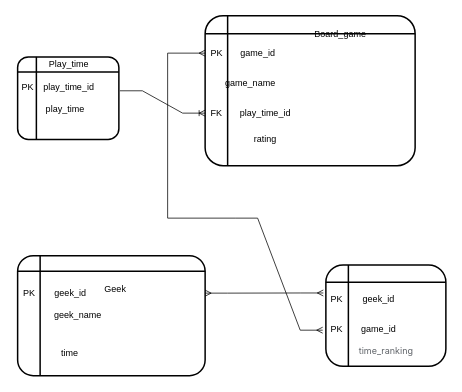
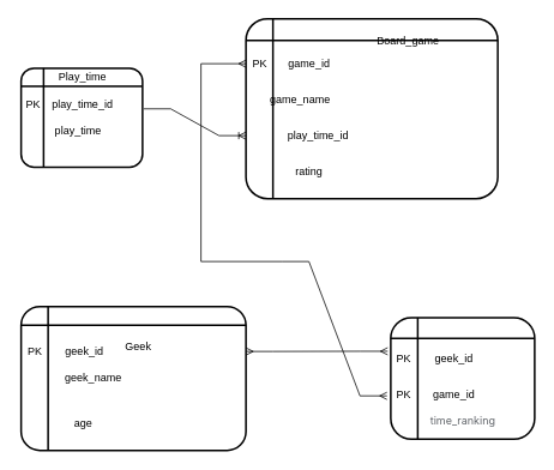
- <mxCell id="11" value="FK" style="text;html=1;align=center;verticalAlign=middle;resizable=0;points=[];autosize=1;strokeColor=none;fillColor=none;" vertex="1" parent="3"><mxGeometry y="120" width="30" height="20" as="geometry" /></mxCell>
- <mxCell id="9" value="rating" style="text;html=1;align=center;verticalAlign=middle;resizable=0;points=[];autosize=1;strokeColor=none;fillColor=none;" vertex="1" parent="3"><mxGeometry x="55" y="155" width="50" height="20" as="geometry" /></mxCell>
+ <mxCell id="9" value="rating" style="text;html=1;align=center;verticalAlign=middle;resizable=0;points=[];autosize=1;strokeColor=none;fillColor=none;" vertex="1" parent="3"><mxGeometry x="45" y="160" width="50" height="20" as="geometry" /></mxCell>
- <mxCell id="30" value="time" style="text;html=1;align=center;verticalAlign=middle;resizable=0;points=[];autosize=1;strokeColor=none;fillColor=none;" vertex="1" parent="25"><mxGeometry x="49" y="120" width="40" height="20" as="geometry" /></mxCell>
+ <mxCell id="30" value="age" style="text;html=1;align=center;verticalAlign=middle;resizable=0;points=[];autosize=1;strokeColor=none;fillColor=none;" vertex="1" parent="25"><mxGeometry x="49" y="120" width="40" height="20" as="geometry" /></mxCell>
